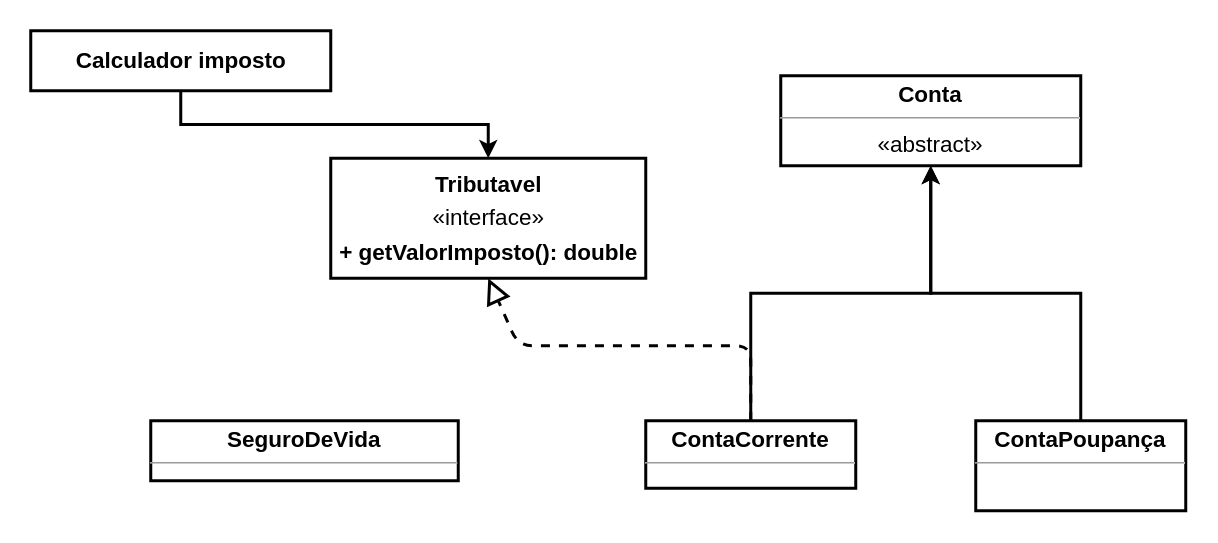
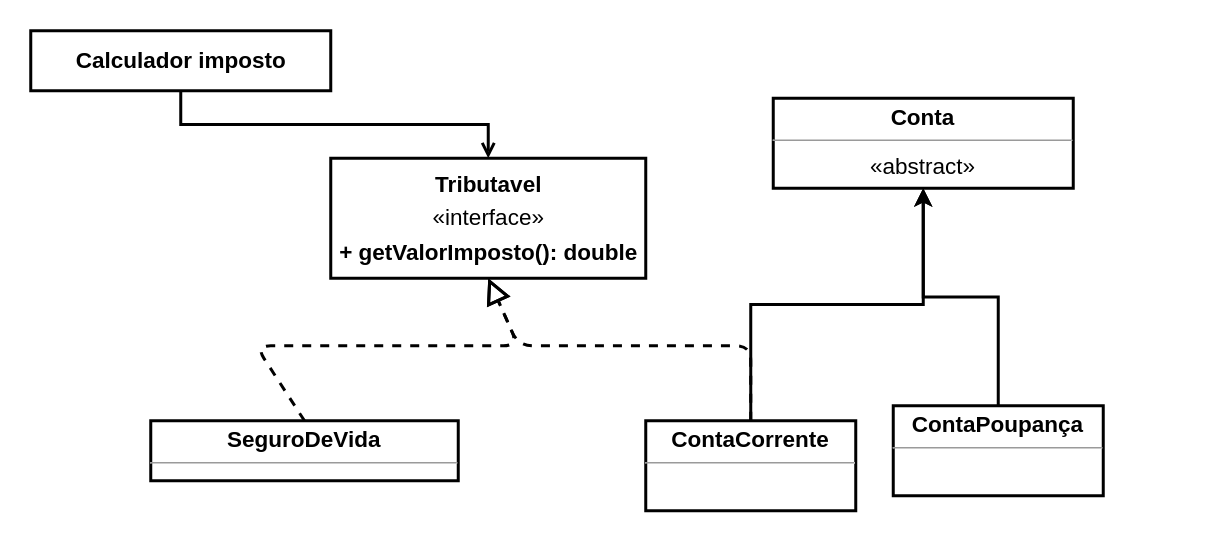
- <mxCell id="11" value="&lt;p style=&quot;margin: 4px 0px 0px ; text-align: center ; font-size: 15px&quot;&gt;&lt;b&gt;Conta&lt;/b&gt;&lt;/p&gt;&lt;hr size=&quot;1&quot;&gt;&lt;div style=&quot;text-align: center ; height: 2px&quot;&gt;&lt;span style=&quot;font-size: 15px&quot;&gt; &lt;/span&gt;&lt;/div&gt;&lt;span style=&quot;font-size: 15px&quot;&gt;&lt;div style=&quot;text-align: center&quot;&gt;&lt;span&gt;«abstract&lt;/span&gt;&lt;span style=&quot;text-align: center&quot;&gt;»&lt;/span&gt;&lt;/div&gt;&lt;/span&gt;" style="verticalAlign=top;align=left;overflow=fill;fontSize=12;fontFamily=Helvetica;html=1;strokeWidth=2;" parent="1" vertex="1"><mxGeometry x="520" y="50" width="200" height="60" as="geometry" /></mxCell>
+ <mxCell id="11" value="&lt;p style=&quot;margin: 4px 0px 0px ; text-align: center ; font-size: 15px&quot;&gt;&lt;b&gt;Conta&lt;/b&gt;&lt;/p&gt;&lt;hr size=&quot;1&quot;&gt;&lt;div style=&quot;text-align: center ; height: 2px&quot;&gt;&lt;span style=&quot;font-size: 15px&quot;&gt; &lt;/span&gt;&lt;/div&gt;&lt;span style=&quot;font-size: 15px&quot;&gt;&lt;div style=&quot;text-align: center&quot;&gt;&lt;span&gt;«abstract&lt;/span&gt;&lt;span style=&quot;text-align: center&quot;&gt;»&lt;/span&gt;&lt;/div&gt;&lt;/span&gt;" style="verticalAlign=top;align=left;overflow=fill;fontSize=12;fontFamily=Helvetica;html=1;strokeWidth=2;" parent="1" vertex="1"><mxGeometry x="515" y="65" width="200" height="60" as="geometry" /></mxCell>
- <mxCell id="3" style="edgeStyle=orthogonalEdgeStyle;orthogonalLoop=1;jettySize=auto;html=1;entryX=0.5;entryY=0;entryDx=0;entryDy=0;targetPerimeterSpacing=0;sourcePerimeterSpacing=0;shadow=0;sketch=0;rounded=0;strokeWidth=2;" parent="1" source="4" target="2" edge="1"><mxGeometry relative="1" as="geometry" /></mxCell>
+ <mxCell id="3" style="edgeStyle=orthogonalEdgeStyle;orthogonalLoop=1;jettySize=auto;html=1;entryX=0.5;entryY=0;entryDx=0;entryDy=0;targetPerimeterSpacing=0;sourcePerimeterSpacing=0;shadow=0;sketch=0;rounded=0;strokeWidth=2;endArrow=open;" parent="1" source="4" target="2" edge="1"><mxGeometry relative="1" as="geometry" /></mxCell>
+ <mxCell id="6" value="" style="endArrow=block;dashed=1;endFill=0;endSize=12;html=1;shadow=0;sourcePerimeterSpacing=0;targetPerimeterSpacing=0;strokeWidth=2;exitX=0.5;exitY=0;exitDx=0;exitDy=0;entryX=0.5;entryY=1;entryDx=0;entryDy=0;" parent="1" source="5" target="2" edge="1"><mxGeometry width="160" relative="1" as="geometry"><mxPoint x="300" y="190" as="sourcePoint" /><mxPoint x="460" y="190" as="targetPoint" /><Array as="points"><mxPoint x="170" y="230" /><mxPoint x="345" y="230" /></Array></mxGeometry></mxCell>
- <mxCell id="8" value="&lt;p style=&quot;margin: 4px 0px 0px ; text-align: center ; font-size: 15px&quot;&gt;&lt;b&gt;ContaCorrente&lt;/b&gt;&lt;/p&gt;&lt;hr size=&quot;1&quot;&gt;&lt;div style=&quot;height: 2px&quot;&gt;&lt;/div&gt;" style="verticalAlign=top;align=left;overflow=fill;fontSize=12;fontFamily=Helvetica;html=1;strokeWidth=2;" parent="1" vertex="1"><mxGeometry x="430" y="280" width="140" height="45" as="geometry" /></mxCell>
+ <mxCell id="8" value="&lt;p style=&quot;margin: 4px 0px 0px ; text-align: center ; font-size: 15px&quot;&gt;&lt;b&gt;ContaCorrente&lt;/b&gt;&lt;/p&gt;&lt;hr size=&quot;1&quot;&gt;&lt;div style=&quot;height: 2px&quot;&gt;&lt;/div&gt;" style="verticalAlign=top;align=left;overflow=fill;fontSize=12;fontFamily=Helvetica;html=1;strokeWidth=2;" parent="1" vertex="1"><mxGeometry x="430" y="280" width="140" height="60" as="geometry" /></mxCell>
- <mxCell id="10" value="&lt;p style=&quot;margin: 4px 0px 0px ; text-align: center ; font-size: 15px&quot;&gt;&lt;b&gt;ContaPoupança&lt;/b&gt;&lt;/p&gt;&lt;hr size=&quot;1&quot;&gt;&lt;div style=&quot;height: 2px&quot;&gt;&lt;/div&gt;" style="verticalAlign=top;align=left;overflow=fill;fontSize=12;fontFamily=Helvetica;html=1;strokeWidth=2;" parent="1" vertex="1"><mxGeometry x="650" y="280" width="140" height="60" as="geometry" /></mxCell>
+ <mxCell id="10" value="&lt;p style=&quot;margin: 4px 0px 0px ; text-align: center ; font-size: 15px&quot;&gt;&lt;b&gt;ContaPoupança&lt;/b&gt;&lt;/p&gt;&lt;hr size=&quot;1&quot;&gt;&lt;div style=&quot;height: 2px&quot;&gt;&lt;/div&gt;" style="verticalAlign=top;align=left;overflow=fill;fontSize=12;fontFamily=Helvetica;html=1;strokeWidth=2;" parent="1" vertex="1"><mxGeometry x="595" y="270" width="140" height="60" as="geometry" /></mxCell>
